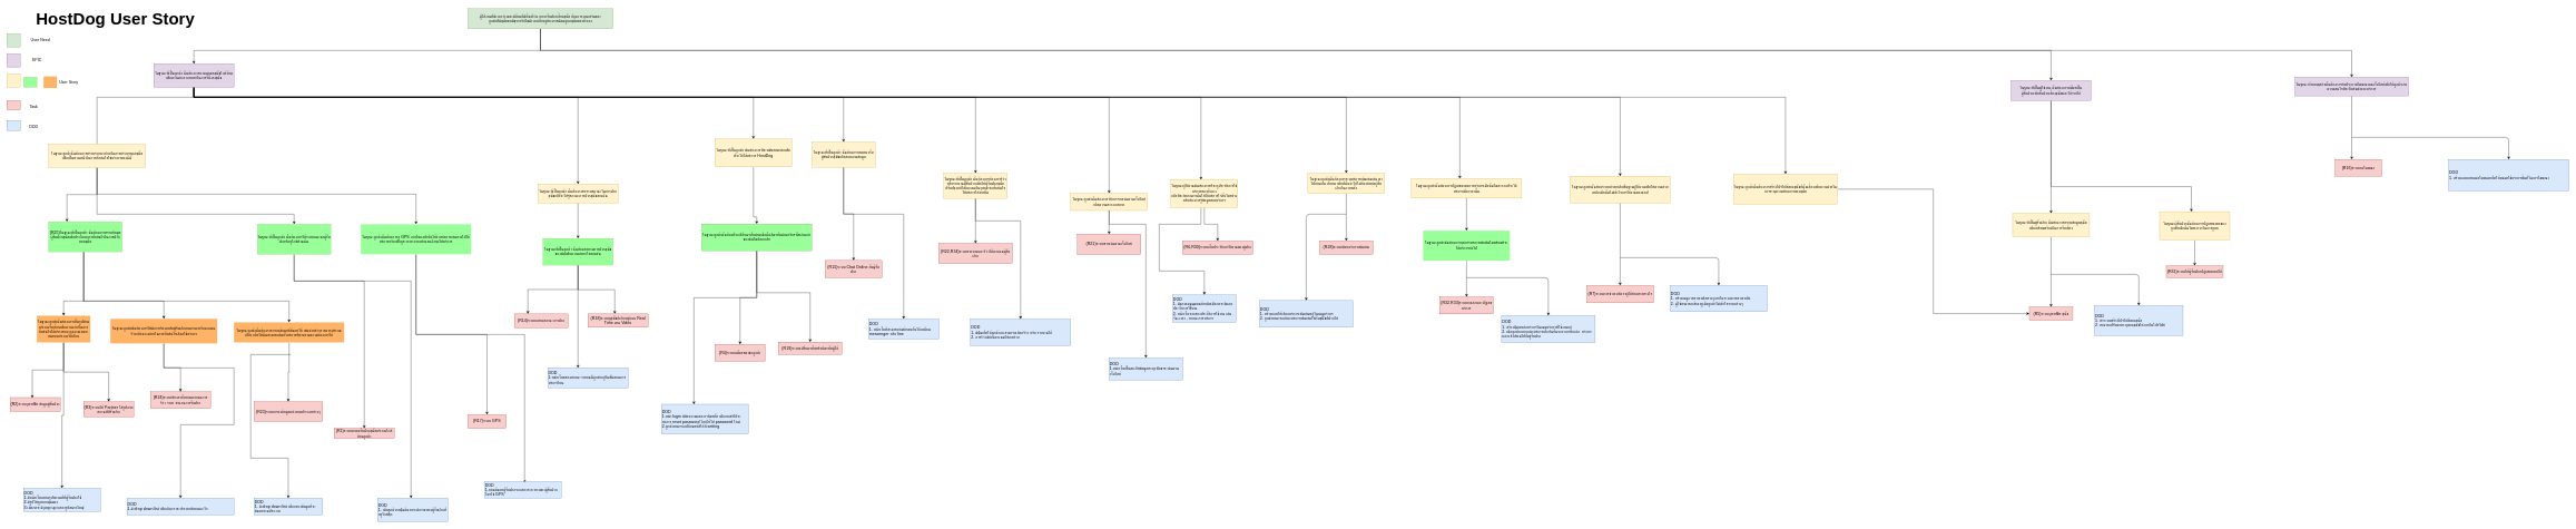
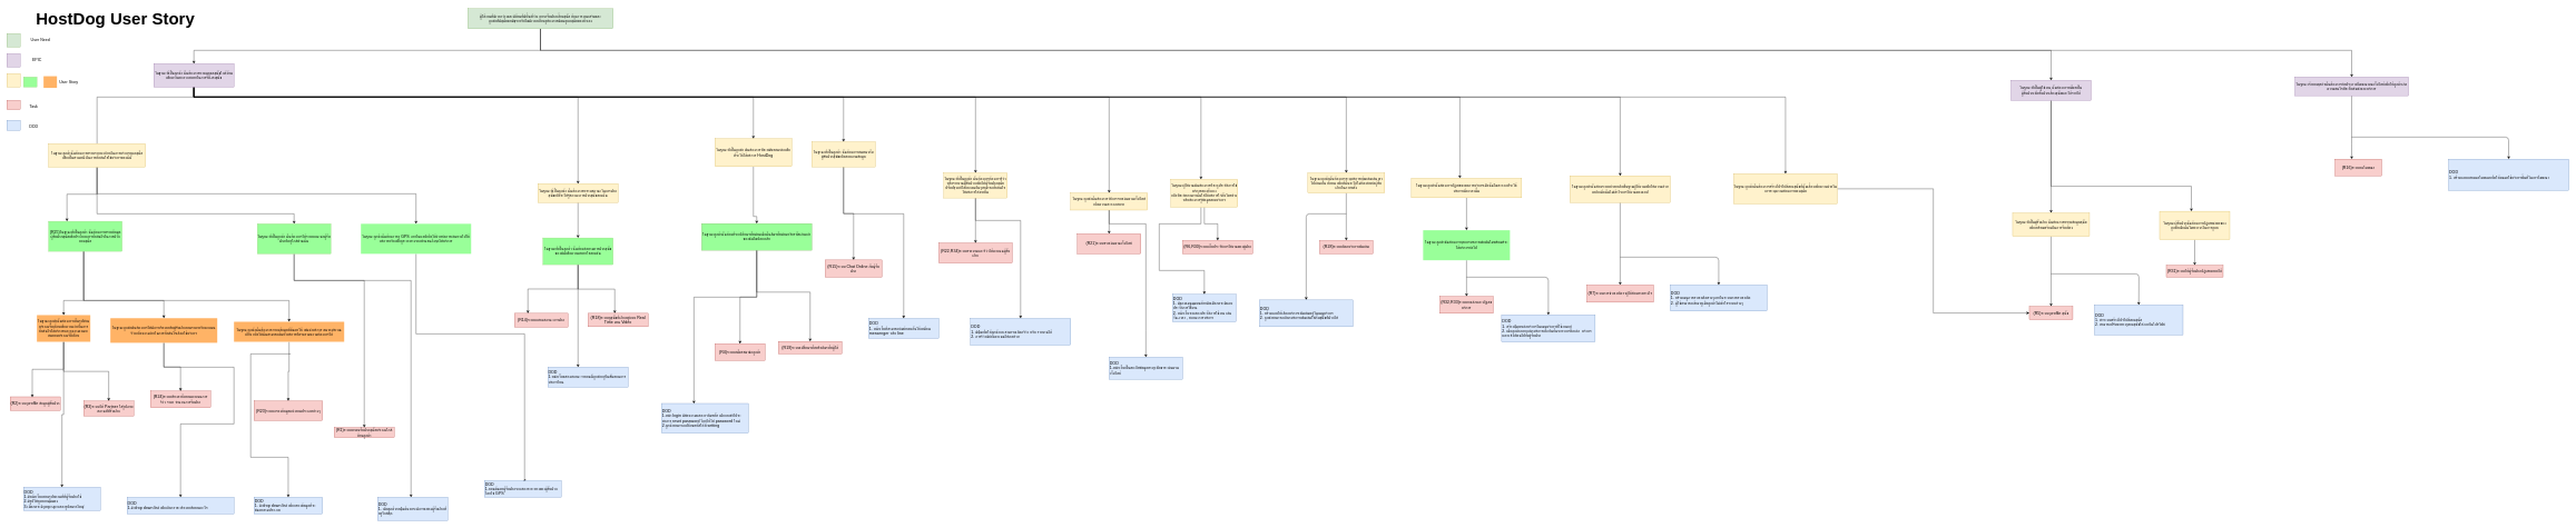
- <mxCell id="90" style="edgeStyle=orthogonalEdgeStyle;rounded=0;orthogonalLoop=1;jettySize=auto;html=1;entryX=0.5;entryY=0;entryDx=0;entryDy=0;" parent="1" source="92" target="103" edge="1"><mxGeometry relative="1" as="geometry" /></mxCell>
- <mxCell id="103" value="(R17)ระบบ GPS" style="text;html=1;strokeColor=#b85450;fillColor=#f8cecc;align=center;verticalAlign=middle;whiteSpace=wrap;rounded=0;" parent="1" vertex="1"><mxGeometry x="1400" y="1240" width="115" height="40.71" as="geometry" /></mxCell>
